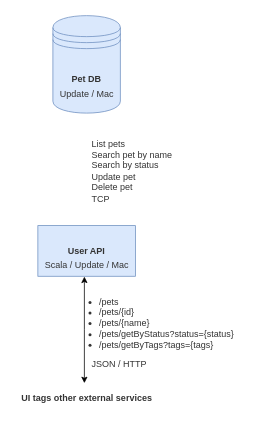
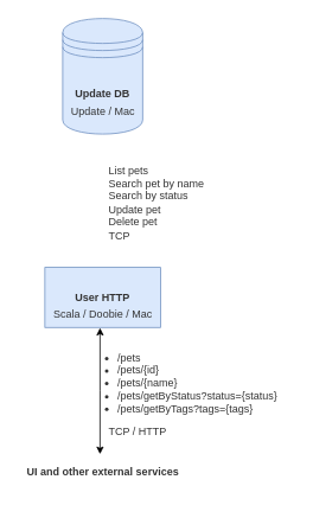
- <mxCell id="13" value="&lt;h4&gt;&lt;font color=&quot;#333333&quot;&gt;Pet DB&lt;br&gt;&lt;/font&gt;&lt;/h4&gt;" style="shape=datastore;whiteSpace=wrap;html=1;fillColor=#dae8fc;strokeColor=#6c8ebf;align=center;" vertex="1" parent="12"><mxGeometry x="5" width="90" height="130" as="geometry" /></mxCell>
+ <mxCell id="13" value="&lt;h4&gt;&lt;font color=&quot;#333333&quot;&gt;Update DB&lt;br&gt;&lt;/font&gt;&lt;/h4&gt;" style="shape=datastore;whiteSpace=wrap;html=1;fillColor=#dae8fc;strokeColor=#6c8ebf;align=center;" vertex="1" parent="12"><mxGeometry x="5" width="90" height="130" as="geometry" /></mxCell>
- <mxCell id="3" value="&lt;h4&gt;&lt;font color=&quot;#333333&quot;&gt;User API&lt;/font&gt;&lt;/h4&gt;" style="rounded=0;whiteSpace=wrap;html=1;fillColor=#dae8fc;strokeColor=#6c8ebf;" vertex="1" parent="2"><mxGeometry width="130" height="67.5" as="geometry" /></mxCell>
+ <mxCell id="3" value="&lt;h4&gt;&lt;font color=&quot;#333333&quot;&gt;User HTTP&lt;/font&gt;&lt;/h4&gt;" style="rounded=0;whiteSpace=wrap;html=1;fillColor=#dae8fc;strokeColor=#6c8ebf;" vertex="1" parent="2"><mxGeometry width="130" height="67.5" as="geometry" /></mxCell>
- <mxCell id="4" value="Scala / Update / Mac" style="text;html=1;align=center;verticalAlign=middle;resizable=0;points=[];autosize=1;strokeColor=none;fillColor=none;fontColor=#333333;" vertex="1" parent="2"><mxGeometry y="37.5" width="130" height="30" as="geometry" /></mxCell>
+ <mxCell id="4" value="Scala / Doobie / Mac" style="text;html=1;align=center;verticalAlign=middle;resizable=0;points=[];autosize=1;strokeColor=none;fillColor=none;fontColor=#333333;" vertex="1" parent="2"><mxGeometry y="37.5" width="130" height="30" as="geometry" /></mxCell>
- <mxCell id="10" value="&lt;font style=&quot;font-size: 12px;&quot;&gt;JSON / HTTP&lt;/font&gt;" style="text;html=1;align=left;verticalAlign=middle;resizable=0;points=[];autosize=1;strokeColor=none;fillColor=none;fontColor=#333333;" vertex="1" parent="8"><mxGeometry x="30" y="80" width="100" height="30" as="geometry" /></mxCell>
+ <mxCell id="10" value="&lt;font style=&quot;font-size: 12px;&quot;&gt;TCP / HTTP&lt;/font&gt;" style="text;html=1;align=left;verticalAlign=middle;resizable=0;points=[];autosize=1;strokeColor=none;fillColor=none;fontColor=#333333;" vertex="1" parent="8"><mxGeometry x="30" y="80" width="100" height="30" as="geometry" /></mxCell>
- <mxCell id="15" value="&lt;h4&gt;UI tags other external services&lt;/h4&gt;" style="text;html=1;align=center;verticalAlign=middle;resizable=0;points=[];autosize=1;strokeColor=none;fillColor=none;fontColor=#333333;" vertex="1" parent="1"><mxGeometry x="20" y="500" width="190" height="60" as="geometry" /></mxCell>
+ <mxCell id="15" value="&lt;h4&gt;UI and other external services&lt;/h4&gt;" style="text;html=1;align=center;verticalAlign=middle;resizable=0;points=[];autosize=1;strokeColor=none;fillColor=none;fontColor=#333333;" vertex="1" parent="1"><mxGeometry x="20" y="500" width="190" height="60" as="geometry" /></mxCell>
